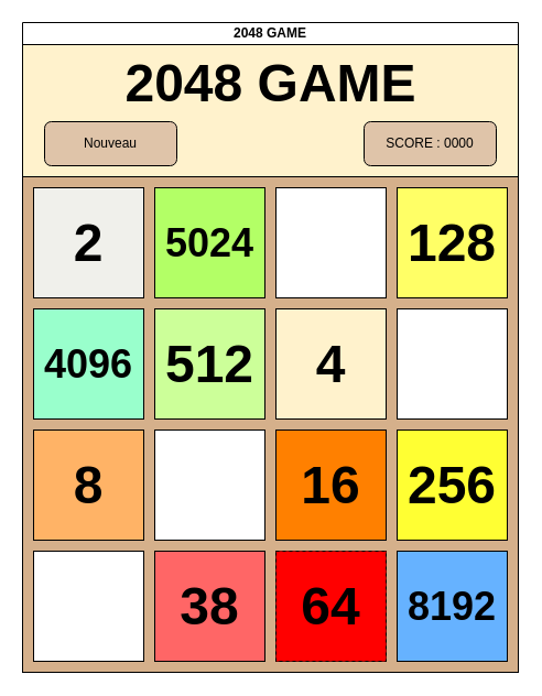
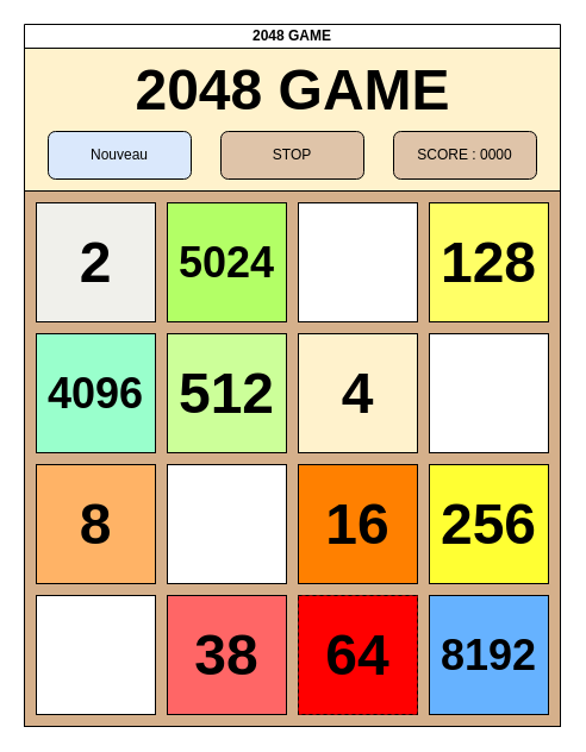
- <mxCell id="29" value="Nouveau" style="rounded=1;whiteSpace=wrap;html=1;fillColor=#DFC4A9;" vertex="1" parent="2"><mxGeometry x="20" y="90" width="120" height="40" as="geometry" /></mxCell>
+ <mxCell id="29" value="Nouveau" style="rounded=1;whiteSpace=wrap;html=1;fillColor=#dae8fc;" vertex="1" parent="2"><mxGeometry x="20" y="90" width="120" height="40" as="geometry" /></mxCell>
+ <mxCell id="30" value="STOP" style="rounded=1;whiteSpace=wrap;html=1;fillColor=#DFC4A9;" vertex="1" parent="2"><mxGeometry x="165" y="90" width="120" height="40" as="geometry" /></mxCell>
